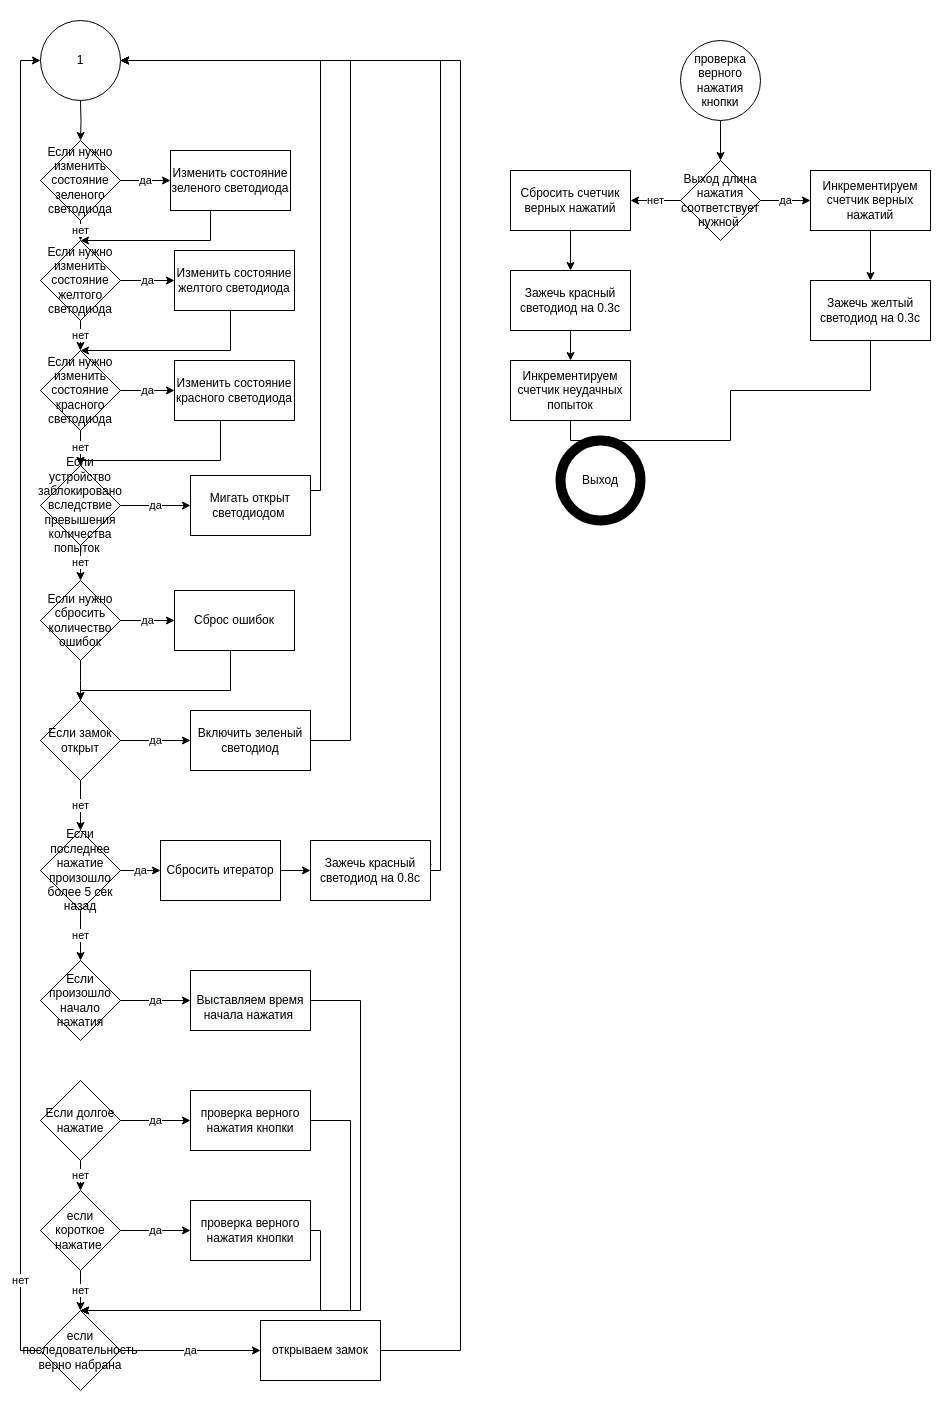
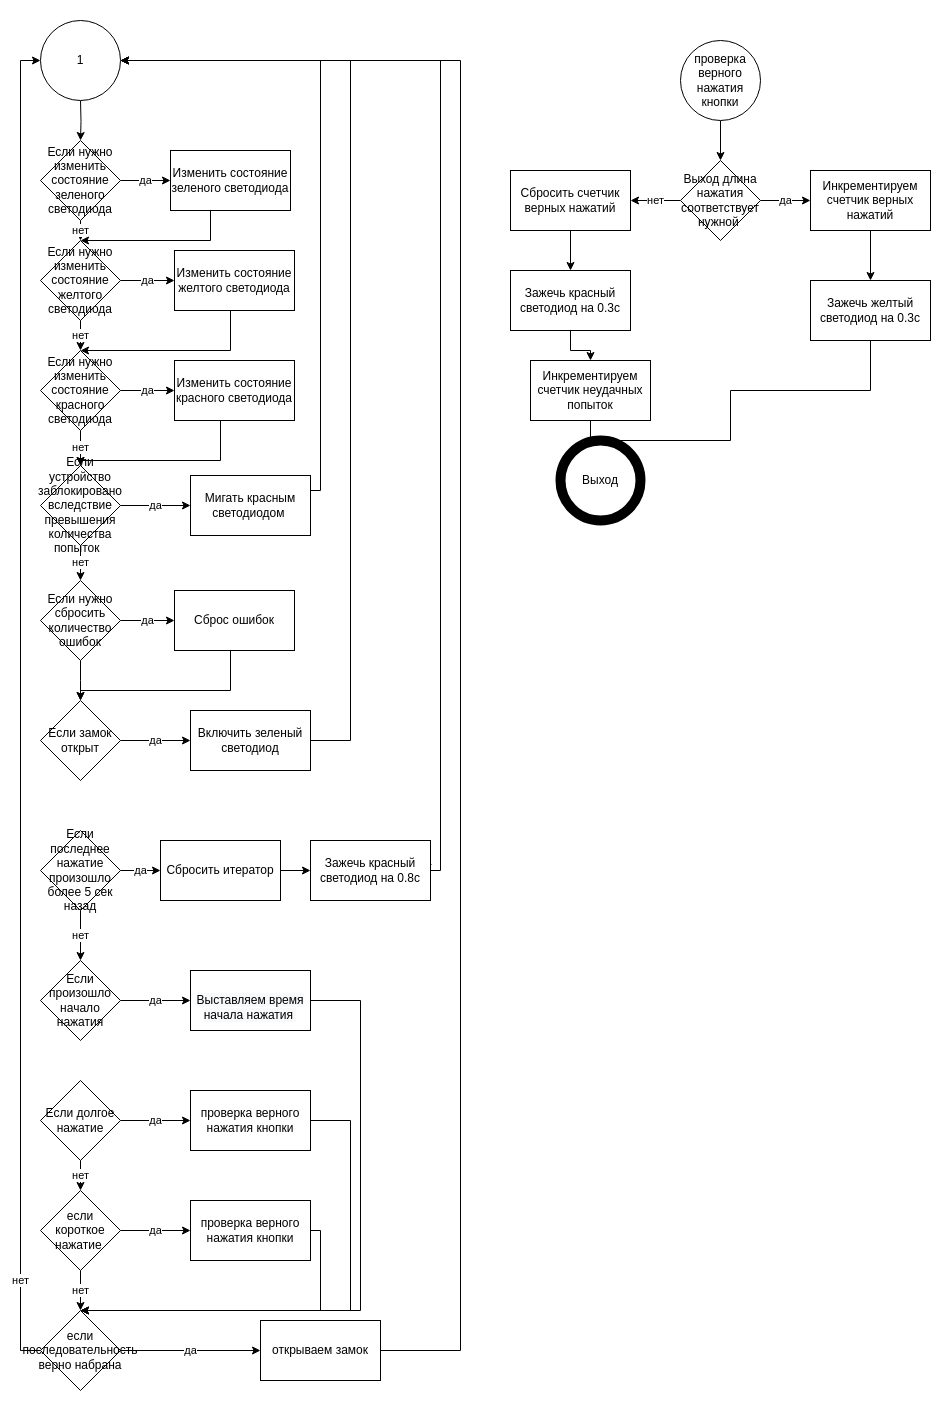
- <mxCell id="75" value="Инкрементируем счетчик неудачных попыток" style="rounded=0;whiteSpace=wrap;html=1;" vertex="1" parent="1"><mxGeometry x="510" y="360" width="120" height="60" as="geometry" /></mxCell>
+ <mxCell id="75" value="Инкрементируем счетчик неудачных попыток" style="rounded=0;whiteSpace=wrap;html=1;" vertex="1" parent="1"><mxGeometry x="530" y="360" width="120" height="60" as="geometry" /></mxCell>
- <mxCell id="25" value="Мигать открыт светодиодом&amp;nbsp;" style="rounded=0;whiteSpace=wrap;html=1;" vertex="1" parent="1"><mxGeometry x="190" y="475" width="120" height="60" as="geometry" /></mxCell>
+ <mxCell id="25" value="Мигать красным светодиодом&amp;nbsp;" style="rounded=0;whiteSpace=wrap;html=1;" vertex="1" parent="1"><mxGeometry x="190" y="475" width="120" height="60" as="geometry" /></mxCell>
- <mxCell id="31" value="нет" style="edgeStyle=orthogonalEdgeStyle;rounded=0;orthogonalLoop=1;jettySize=auto;html=1;" edge="1" parent="1" source="32" target="37"><mxGeometry relative="1" as="geometry" /></mxCell>
